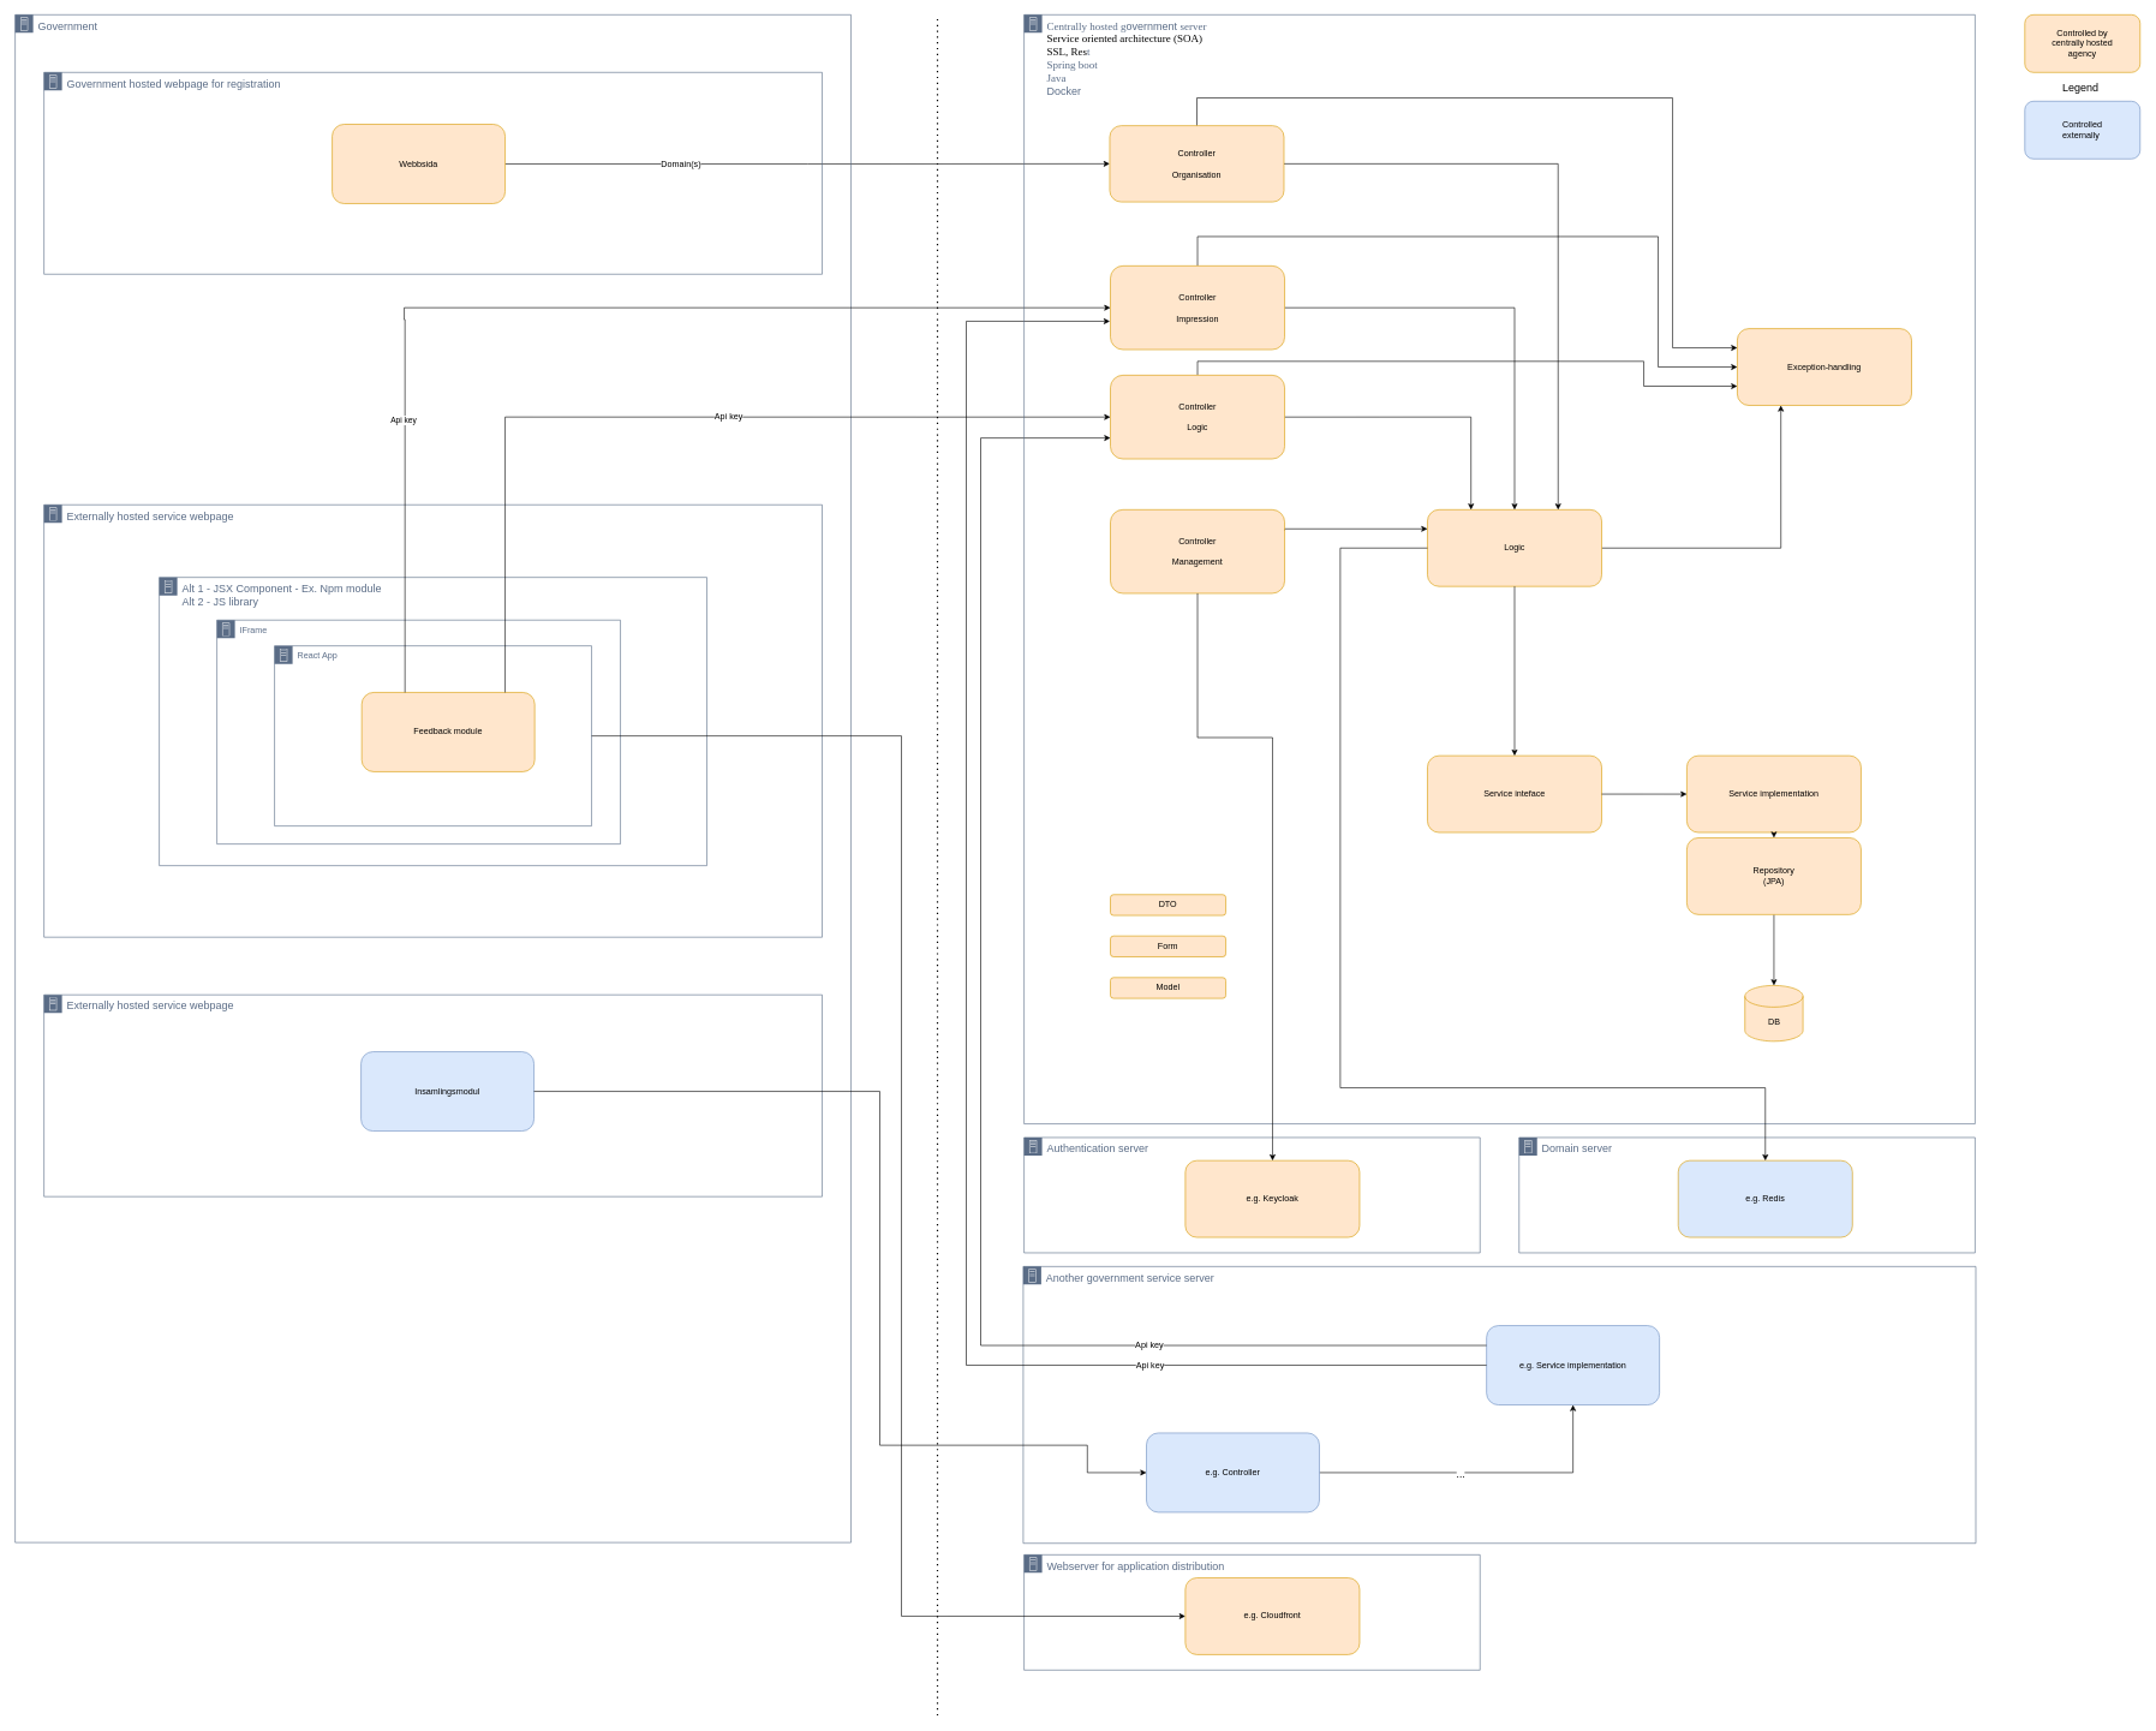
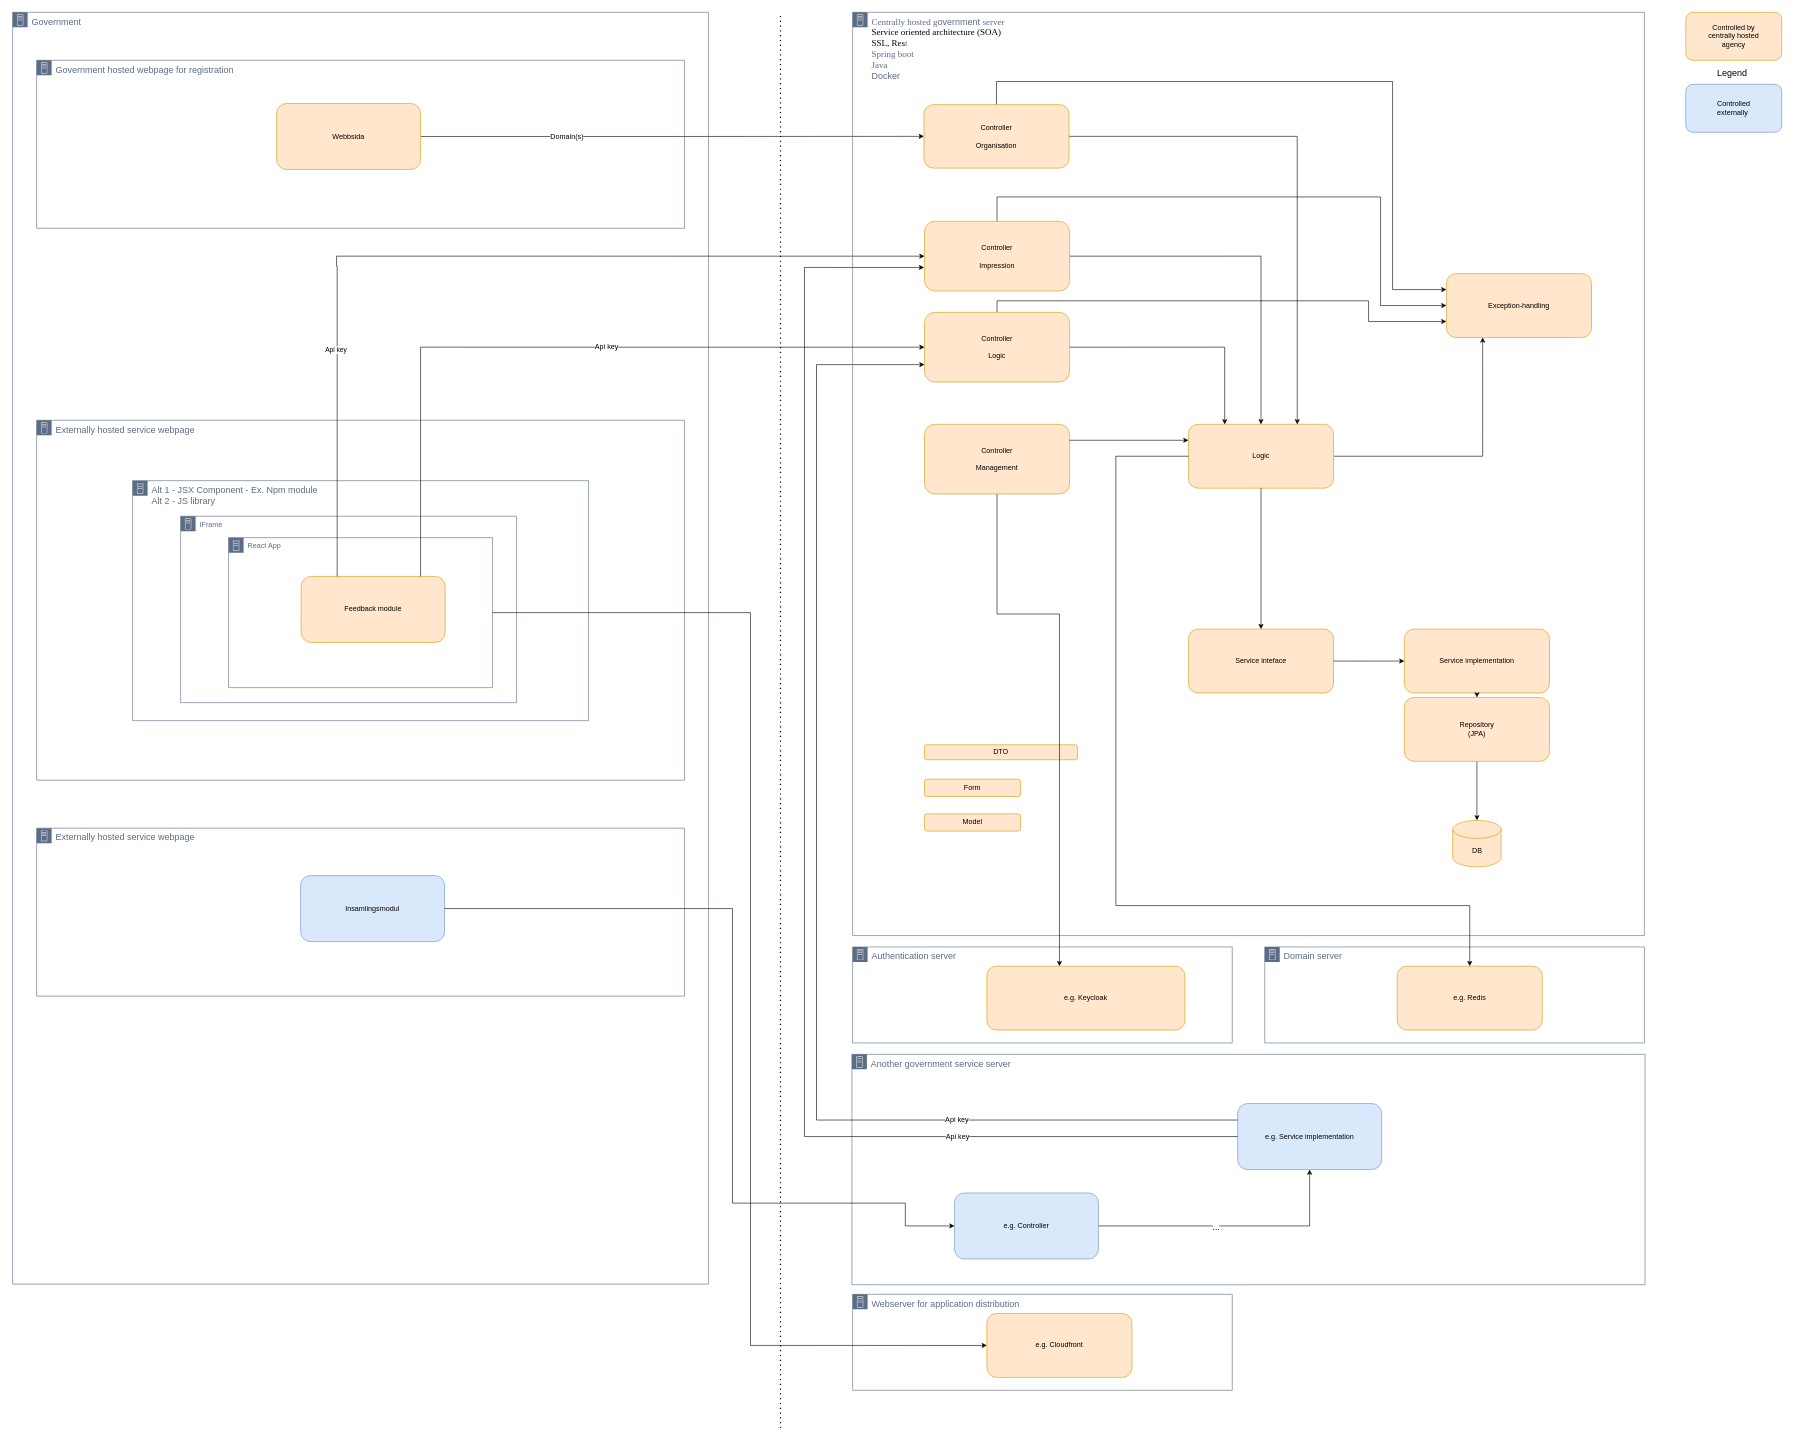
- <mxCell id="55" value="DTO" style="rounded=1;whiteSpace=wrap;html=1;fontSize=12;glass=0;strokeWidth=1;shadow=0;fillColor=#ffe6cc;strokeColor=#d79b00;" vertex="1" parent="32"><mxGeometry x="119.85" y="1220.927" width="160.15" height="28.856" as="geometry" /></mxCell>
+ <mxCell id="55" value="DTO" style="rounded=1;whiteSpace=wrap;html=1;fontSize=12;glass=0;strokeWidth=1;shadow=0;fillColor=#ffe6cc;strokeColor=#d79b00;" vertex="1" parent="32"><mxGeometry x="119.85" y="1220.927" width="255" height="25" as="geometry" /></mxCell>
- <mxCell id="60" value="e.g. Keycloak" style="rounded=1;whiteSpace=wrap;html=1;fontSize=12;glass=0;strokeWidth=1;shadow=0;fillColor=#ffe6cc;strokeColor=#d79b00;" vertex="1" parent="59"><mxGeometry x="223.852" y="32.0" width="241.805" height="106.472" as="geometry" /></mxCell>
+ <mxCell id="60" value="e.g. Keycloak" style="rounded=1;whiteSpace=wrap;html=1;fontSize=12;glass=0;strokeWidth=1;shadow=0;fillColor=#ffe6cc;strokeColor=#d79b00;" vertex="1" parent="59"><mxGeometry x="223.852" y="32.0" width="330" height="106.472" as="geometry" /></mxCell>
- <mxCell id="62" value="e.g. Redis" style="rounded=1;whiteSpace=wrap;html=1;fontSize=12;glass=0;strokeWidth=1;shadow=0;fillColor=#dae8fc;strokeColor=#d79b00;" vertex="1" parent="61"><mxGeometry x="220.852" y="32.0" width="241.805" height="106.472" as="geometry" /></mxCell>
+ <mxCell id="62" value="e.g. Redis" style="rounded=1;whiteSpace=wrap;html=1;fontSize=12;glass=0;strokeWidth=1;shadow=0;fillColor=#ffe6cc;strokeColor=#d79b00;" vertex="1" parent="61"><mxGeometry x="220.852" y="32.0" width="241.805" height="106.472" as="geometry" /></mxCell>
